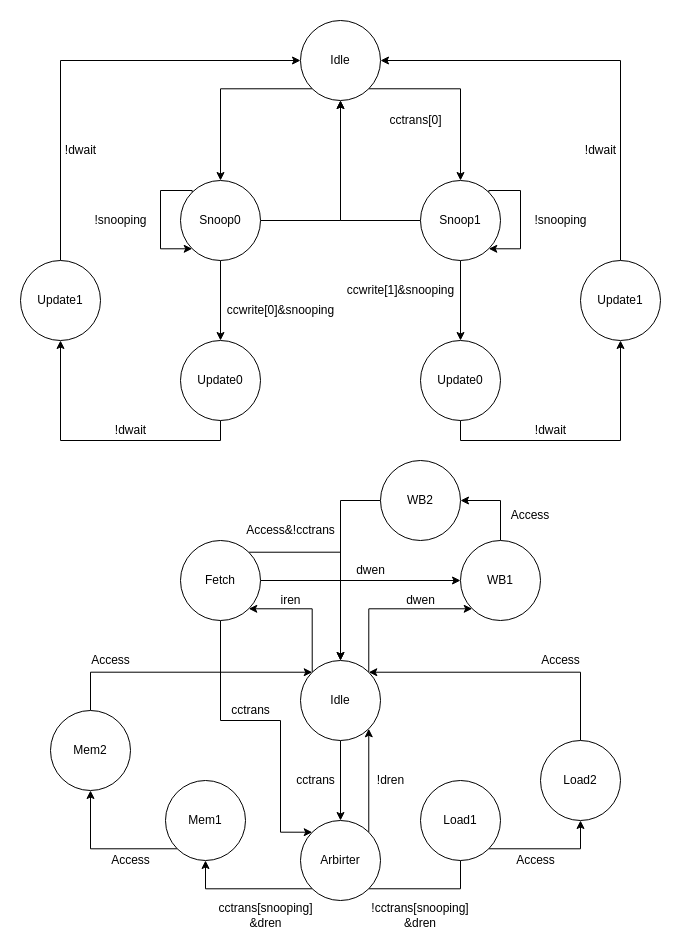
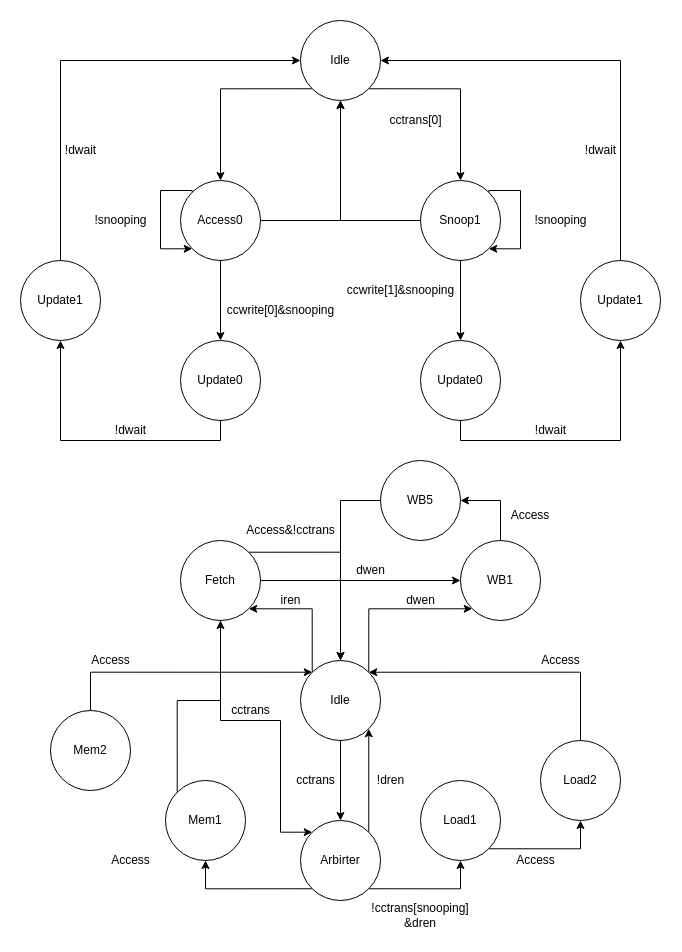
- <mxCell id="7" value="Snoop0" style="ellipse;whiteSpace=wrap;html=1;aspect=fixed;" parent="1" vertex="1"><mxGeometry x="180" y="180" width="80" height="80" as="geometry" /></mxCell>
+ <mxCell id="7" value="Access0" style="ellipse;whiteSpace=wrap;html=1;aspect=fixed;" parent="1" vertex="1"><mxGeometry x="180" y="180" width="80" height="80" as="geometry" /></mxCell>
- <mxCell id="45" value="WB2" style="ellipse;whiteSpace=wrap;html=1;aspect=fixed;" parent="1" vertex="1"><mxGeometry x="380" y="460" width="80" height="80" as="geometry" /></mxCell>
+ <mxCell id="45" value="WB5" style="ellipse;whiteSpace=wrap;html=1;aspect=fixed;" parent="1" vertex="1"><mxGeometry x="380" y="460" width="80" height="80" as="geometry" /></mxCell>
- <mxCell id="36" style="edgeStyle=orthogonalEdgeStyle;rounded=0;orthogonalLoop=1;jettySize=auto;html=1;exitX=0;exitY=1;exitDx=0;exitDy=0;entryX=0.5;entryY=1;entryDx=0;entryDy=0;" parent="1" source="37" target="40" edge="1"><mxGeometry relative="1" as="geometry" /></mxCell>
+ <mxCell id="36" style="edgeStyle=orthogonalEdgeStyle;rounded=0;orthogonalLoop=1;jettySize=auto;html=1;exitX=0;exitY=1;exitDx=0;exitDy=0;" parent="1" source="37" target="49" edge="1"><mxGeometry relative="1" as="geometry" /></mxCell>
- <mxCell id="32" style="edgeStyle=orthogonalEdgeStyle;rounded=0;orthogonalLoop=1;jettySize=auto;html=1;exitX=1;exitY=1;exitDx=0;exitDy=0;entryX=0.5;entryY=1;entryDx=0;entryDy=0;endArrow=none;" parent="1" source="35" target="39" edge="1"><mxGeometry relative="1" as="geometry" /></mxCell>
+ <mxCell id="32" style="edgeStyle=orthogonalEdgeStyle;rounded=0;orthogonalLoop=1;jettySize=auto;html=1;exitX=1;exitY=1;exitDx=0;exitDy=0;entryX=0.5;entryY=1;entryDx=0;entryDy=0;" parent="1" source="35" target="39" edge="1"><mxGeometry relative="1" as="geometry" /></mxCell>
- <mxCell id="56" value="cctrans[snooping]&lt;br&gt;&amp;amp;dren" style="text;html=1;align=center;verticalAlign=middle;resizable=0;points=[];autosize=1;strokeColor=none;fillColor=none;" parent="1" vertex="1"><mxGeometry x="210" y="900" width="110" height="30" as="geometry" /></mxCell>
